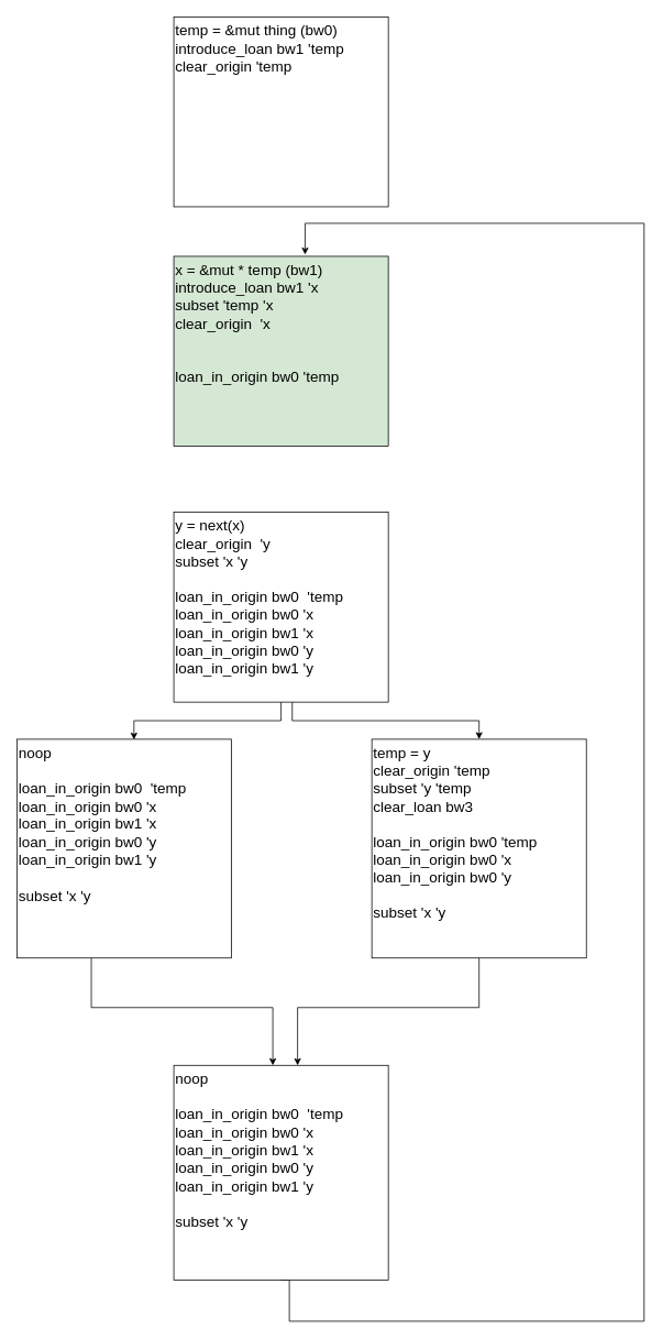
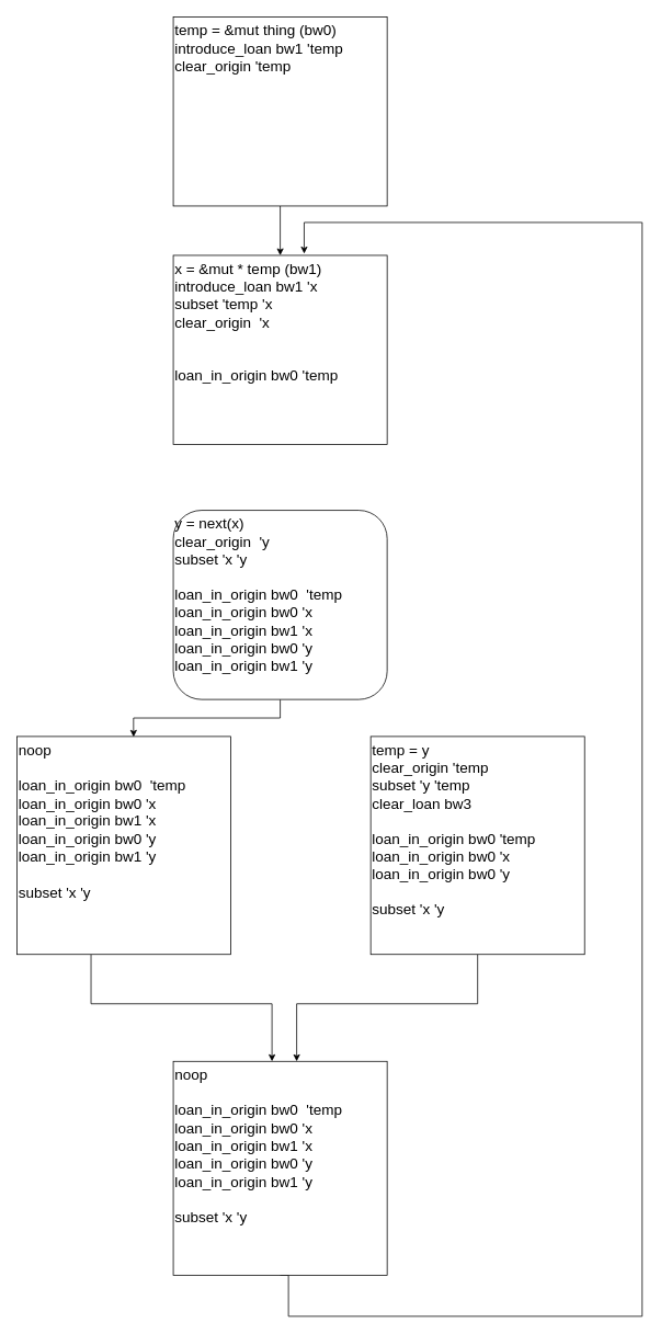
+ <mxCell id="2" style="edgeStyle=orthogonalEdgeStyle;rounded=0;orthogonalLoop=1;jettySize=auto;html=1;entryX=0.5;entryY=0;entryDx=0;entryDy=0;fontSize=18;" edge="1" parent="1" source="3" target="4"><mxGeometry relative="1" as="geometry" /></mxCell>
- <mxCell id="4" value="x = &amp;amp;mut * temp (bw1)&lt;br&gt;introduce_loan bw1 'x&lt;br&gt;subset 'temp 'x&lt;br&gt;clear_origin&amp;nbsp; 'x&lt;br&gt;&lt;br&gt;&lt;br&gt;loan_in_origin bw0 'temp" style="rounded=0;whiteSpace=wrap;html=1;fontSize=18;verticalAlign=top;align=left;fillColor=#d5e8d4;" vertex="1" parent="1"><mxGeometry x="210" y="310" width="260" height="230" as="geometry" /></mxCell>
+ <mxCell id="4" value="x = &amp;amp;mut * temp (bw1)&lt;br&gt;introduce_loan bw1 'x&lt;br&gt;subset 'temp 'x&lt;br&gt;clear_origin&amp;nbsp; 'x&lt;br&gt;&lt;br&gt;&lt;br&gt;loan_in_origin bw0 'temp" style="rounded=0;whiteSpace=wrap;html=1;fontSize=18;verticalAlign=top;align=left;" vertex="1" parent="1"><mxGeometry x="210" y="310" width="260" height="230" as="geometry" /></mxCell>
- <mxCell id="7" value="y = next(x)&lt;br&gt;clear_origin&amp;nbsp; 'y&lt;br&gt;subset 'x 'y&lt;br&gt;&lt;br&gt;loan_in_origin bw0&amp;nbsp; 'temp&lt;br&gt;loan_in_origin bw0 'x&lt;br&gt;loan_in_origin bw1 'x&lt;br&gt;loan_in_origin bw0 'y&lt;br&gt;loan_in_origin bw1 'y" style="rounded=0;whiteSpace=wrap;html=1;fontSize=18;verticalAlign=top;align=left;" vertex="1" parent="1"><mxGeometry x="210" y="620" width="260" height="230" as="geometry" /></mxCell>
+ <mxCell id="7" value="y = next(x)&lt;br&gt;clear_origin&amp;nbsp; 'y&lt;br&gt;subset 'x 'y&lt;br&gt;&lt;br&gt;loan_in_origin bw0&amp;nbsp; 'temp&lt;br&gt;loan_in_origin bw0 'x&lt;br&gt;loan_in_origin bw1 'x&lt;br&gt;loan_in_origin bw0 'y&lt;br&gt;loan_in_origin bw1 'y" style="whiteSpace=wrap;html=1;fontSize=18;verticalAlign=top;align=left;rounded=1;" vertex="1" parent="1"><mxGeometry x="210" y="620" width="260" height="230" as="geometry" /></mxCell>
- <mxCell id="6" style="edgeStyle=orthogonalEdgeStyle;rounded=0;orthogonalLoop=1;jettySize=auto;html=1;fontSize=18;exitX=0.552;exitY=1;exitDx=0;exitDy=0;exitPerimeter=0;" edge="1" parent="1" source="7" target="11"><mxGeometry relative="1" as="geometry" /></mxCell>
